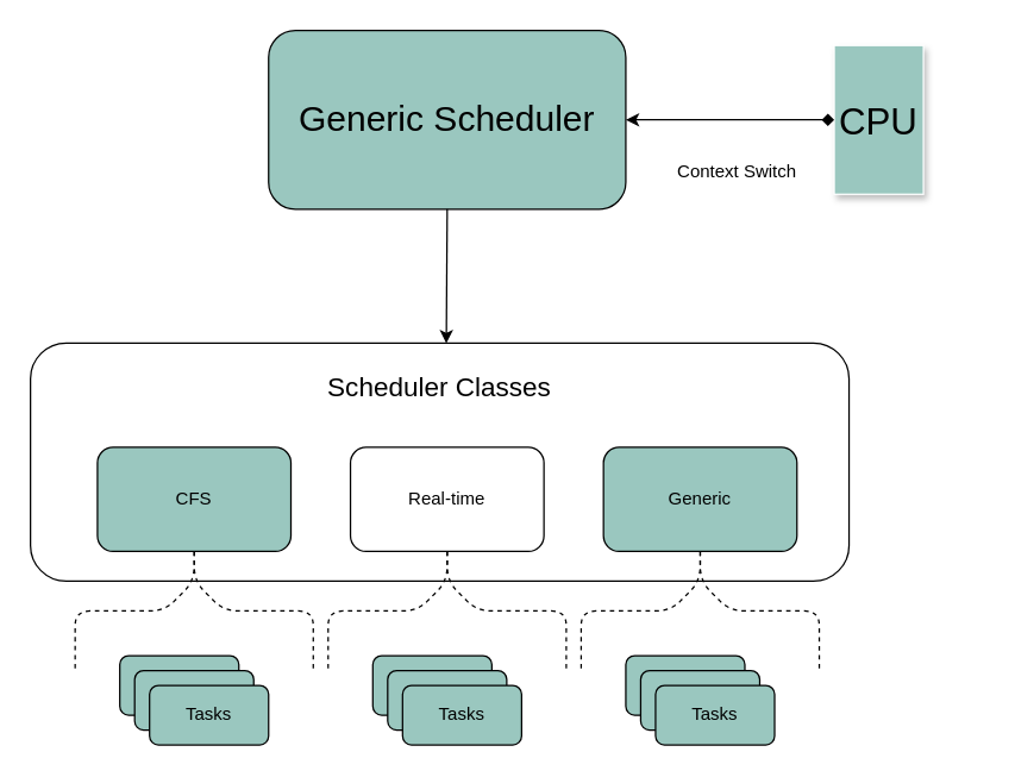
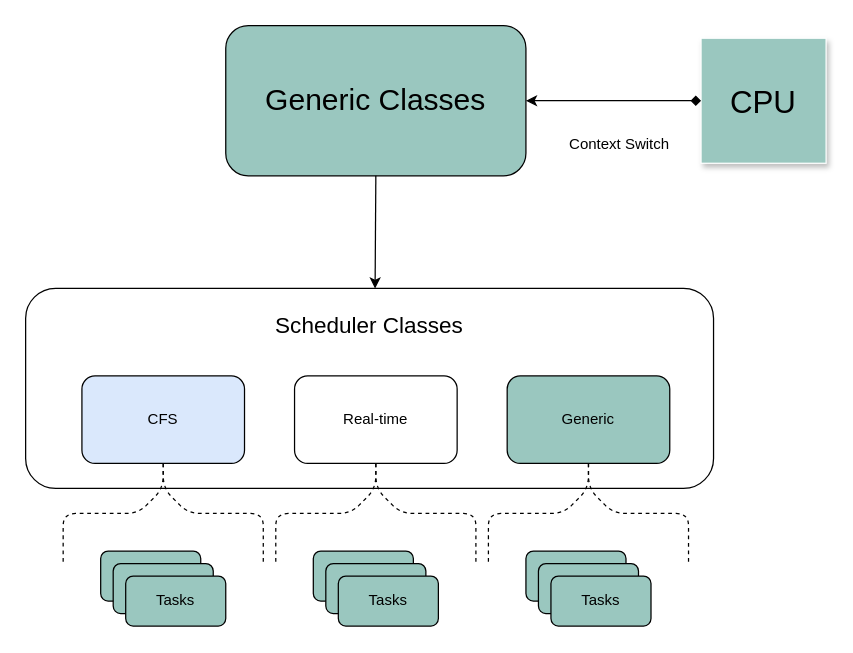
- <mxCell id="2" value="&lt;font style=&quot;font-size: 24px&quot;&gt;Generic Scheduler&lt;/font&gt;" style="rounded=1;whiteSpace=wrap;html=1;fillColor=#9AC7BF;" parent="1" vertex="1"><mxGeometry x="180" y="20" width="240" height="120" as="geometry" /></mxCell>
+ <mxCell id="2" value="&lt;font style=&quot;font-size: 24px&quot;&gt;Generic Classes&lt;/font&gt;" style="rounded=1;whiteSpace=wrap;html=1;fillColor=#9AC7BF;" parent="1" vertex="1"><mxGeometry x="180" y="20" width="240" height="120" as="geometry" /></mxCell>
- <mxCell id="29" value="&lt;font style=&quot;font-size: 25px&quot;&gt;CPU&lt;/font&gt;" style="rounded=0;whiteSpace=wrap;html=1;shadow=1;strokeColor=#FFFFFF;fillColor=#9AC7BF;glass=0;" vertex="1" parent="1"><mxGeometry x="560" y="30" width="60" height="100" as="geometry" /></mxCell>
+ <mxCell id="29" value="&lt;font style=&quot;font-size: 25px&quot;&gt;CPU&lt;/font&gt;" style="rounded=0;whiteSpace=wrap;html=1;shadow=1;strokeColor=#FFFFFF;fillColor=#9AC7BF;glass=0;" vertex="1" parent="1"><mxGeometry x="560" y="30" width="100" height="100" as="geometry" /></mxCell>
- <mxCell id="4" value="CFS" style="rounded=1;whiteSpace=wrap;html=1;fillColor=#9AC7BF;" parent="1" vertex="1"><mxGeometry x="65" y="300" width="130" height="70" as="geometry" /></mxCell>
+ <mxCell id="4" value="CFS" style="rounded=1;whiteSpace=wrap;html=1;fillColor=#dae8fc;" parent="1" vertex="1"><mxGeometry x="65" y="300" width="130" height="70" as="geometry" /></mxCell>
